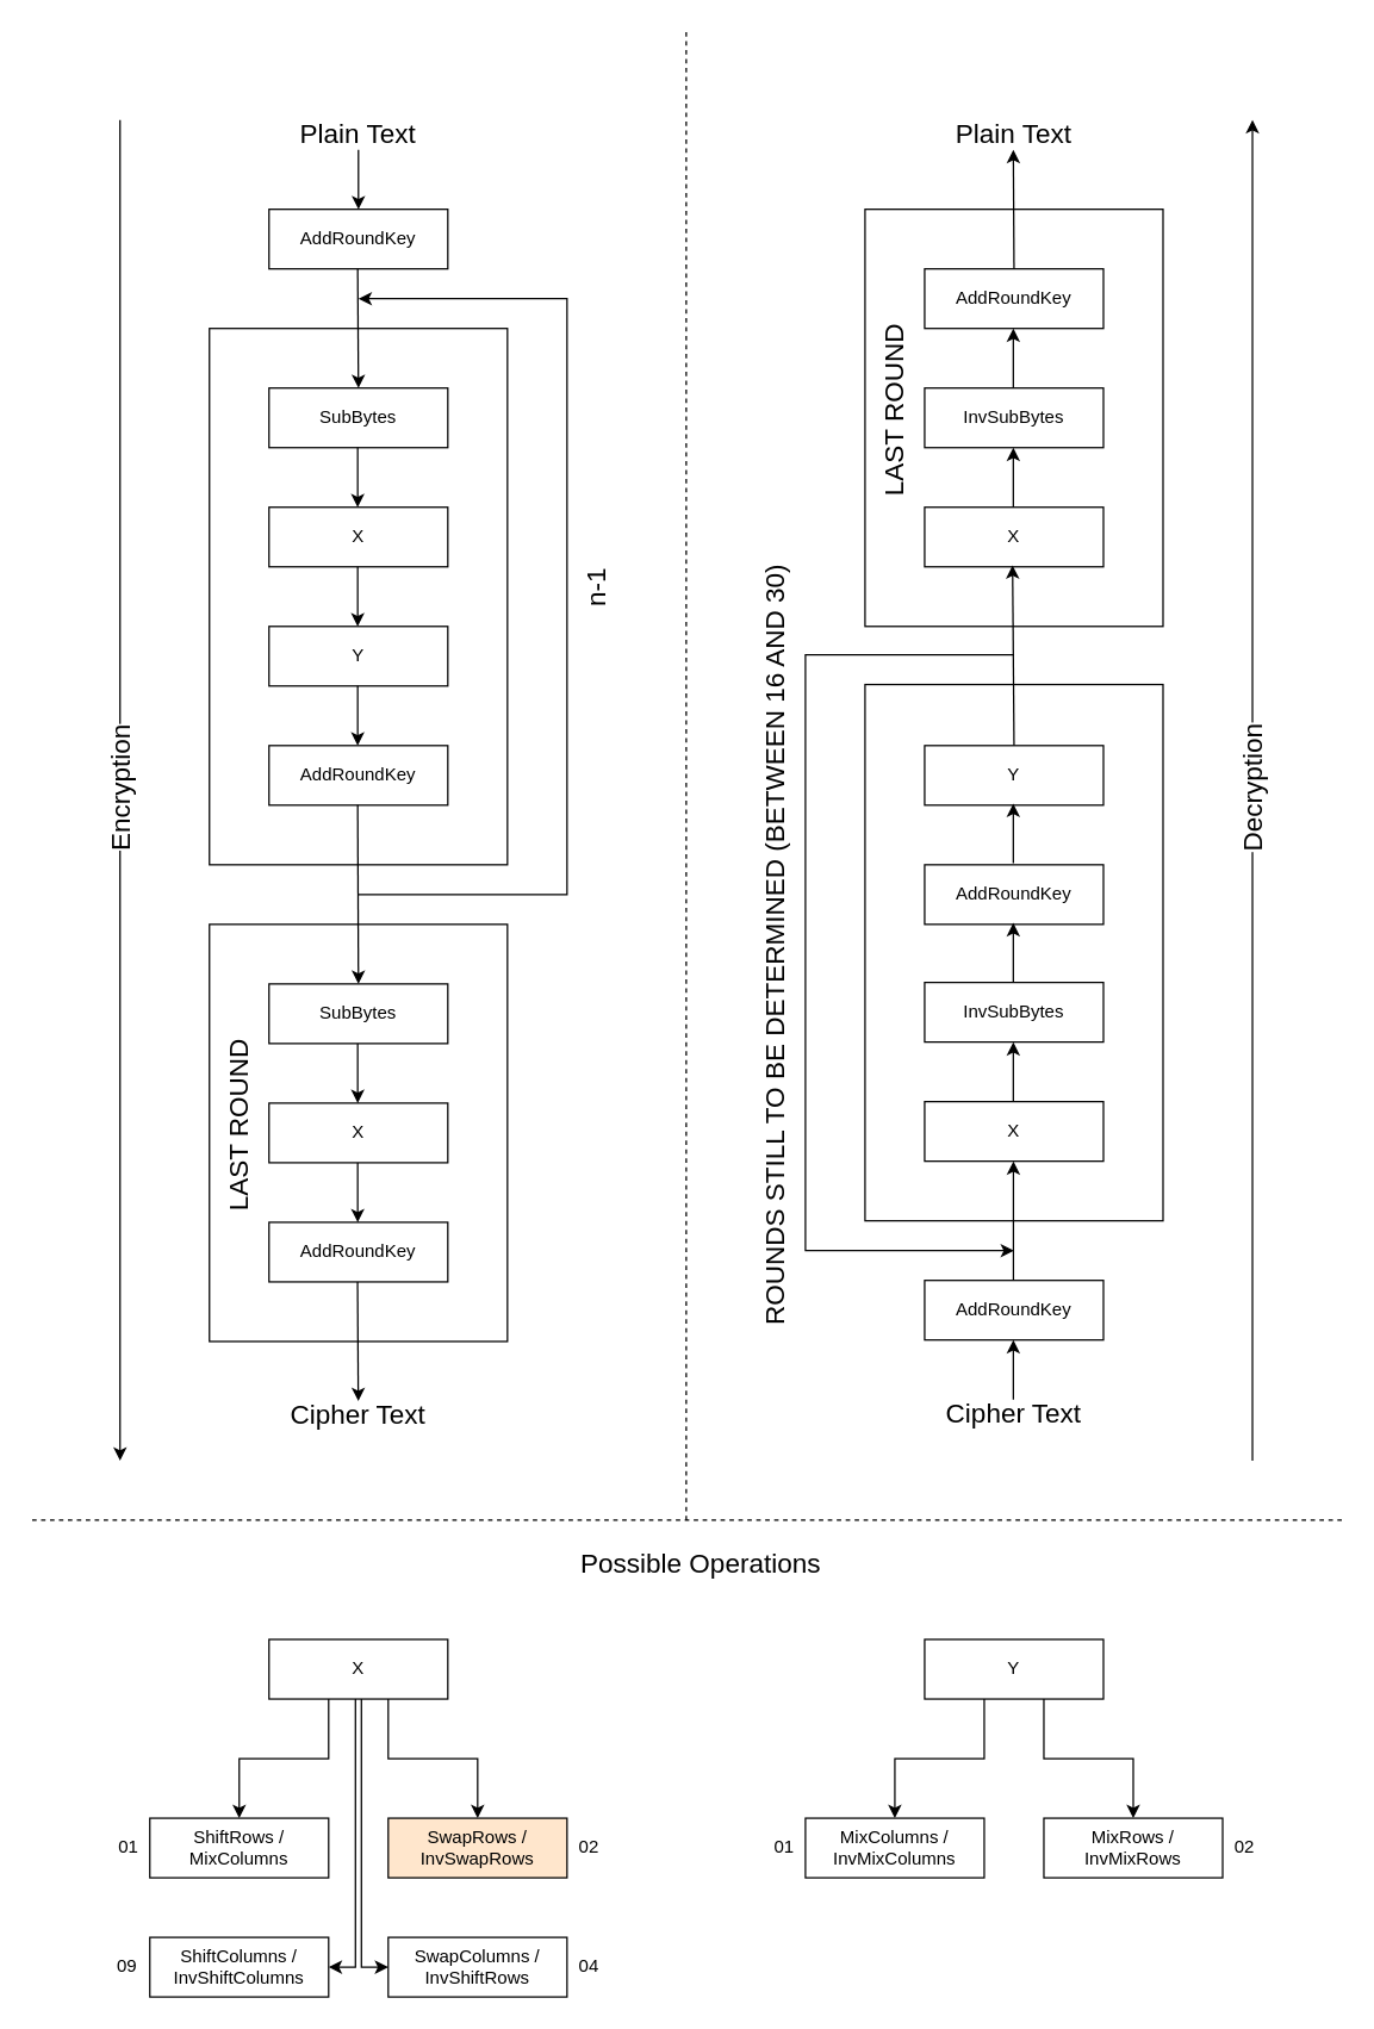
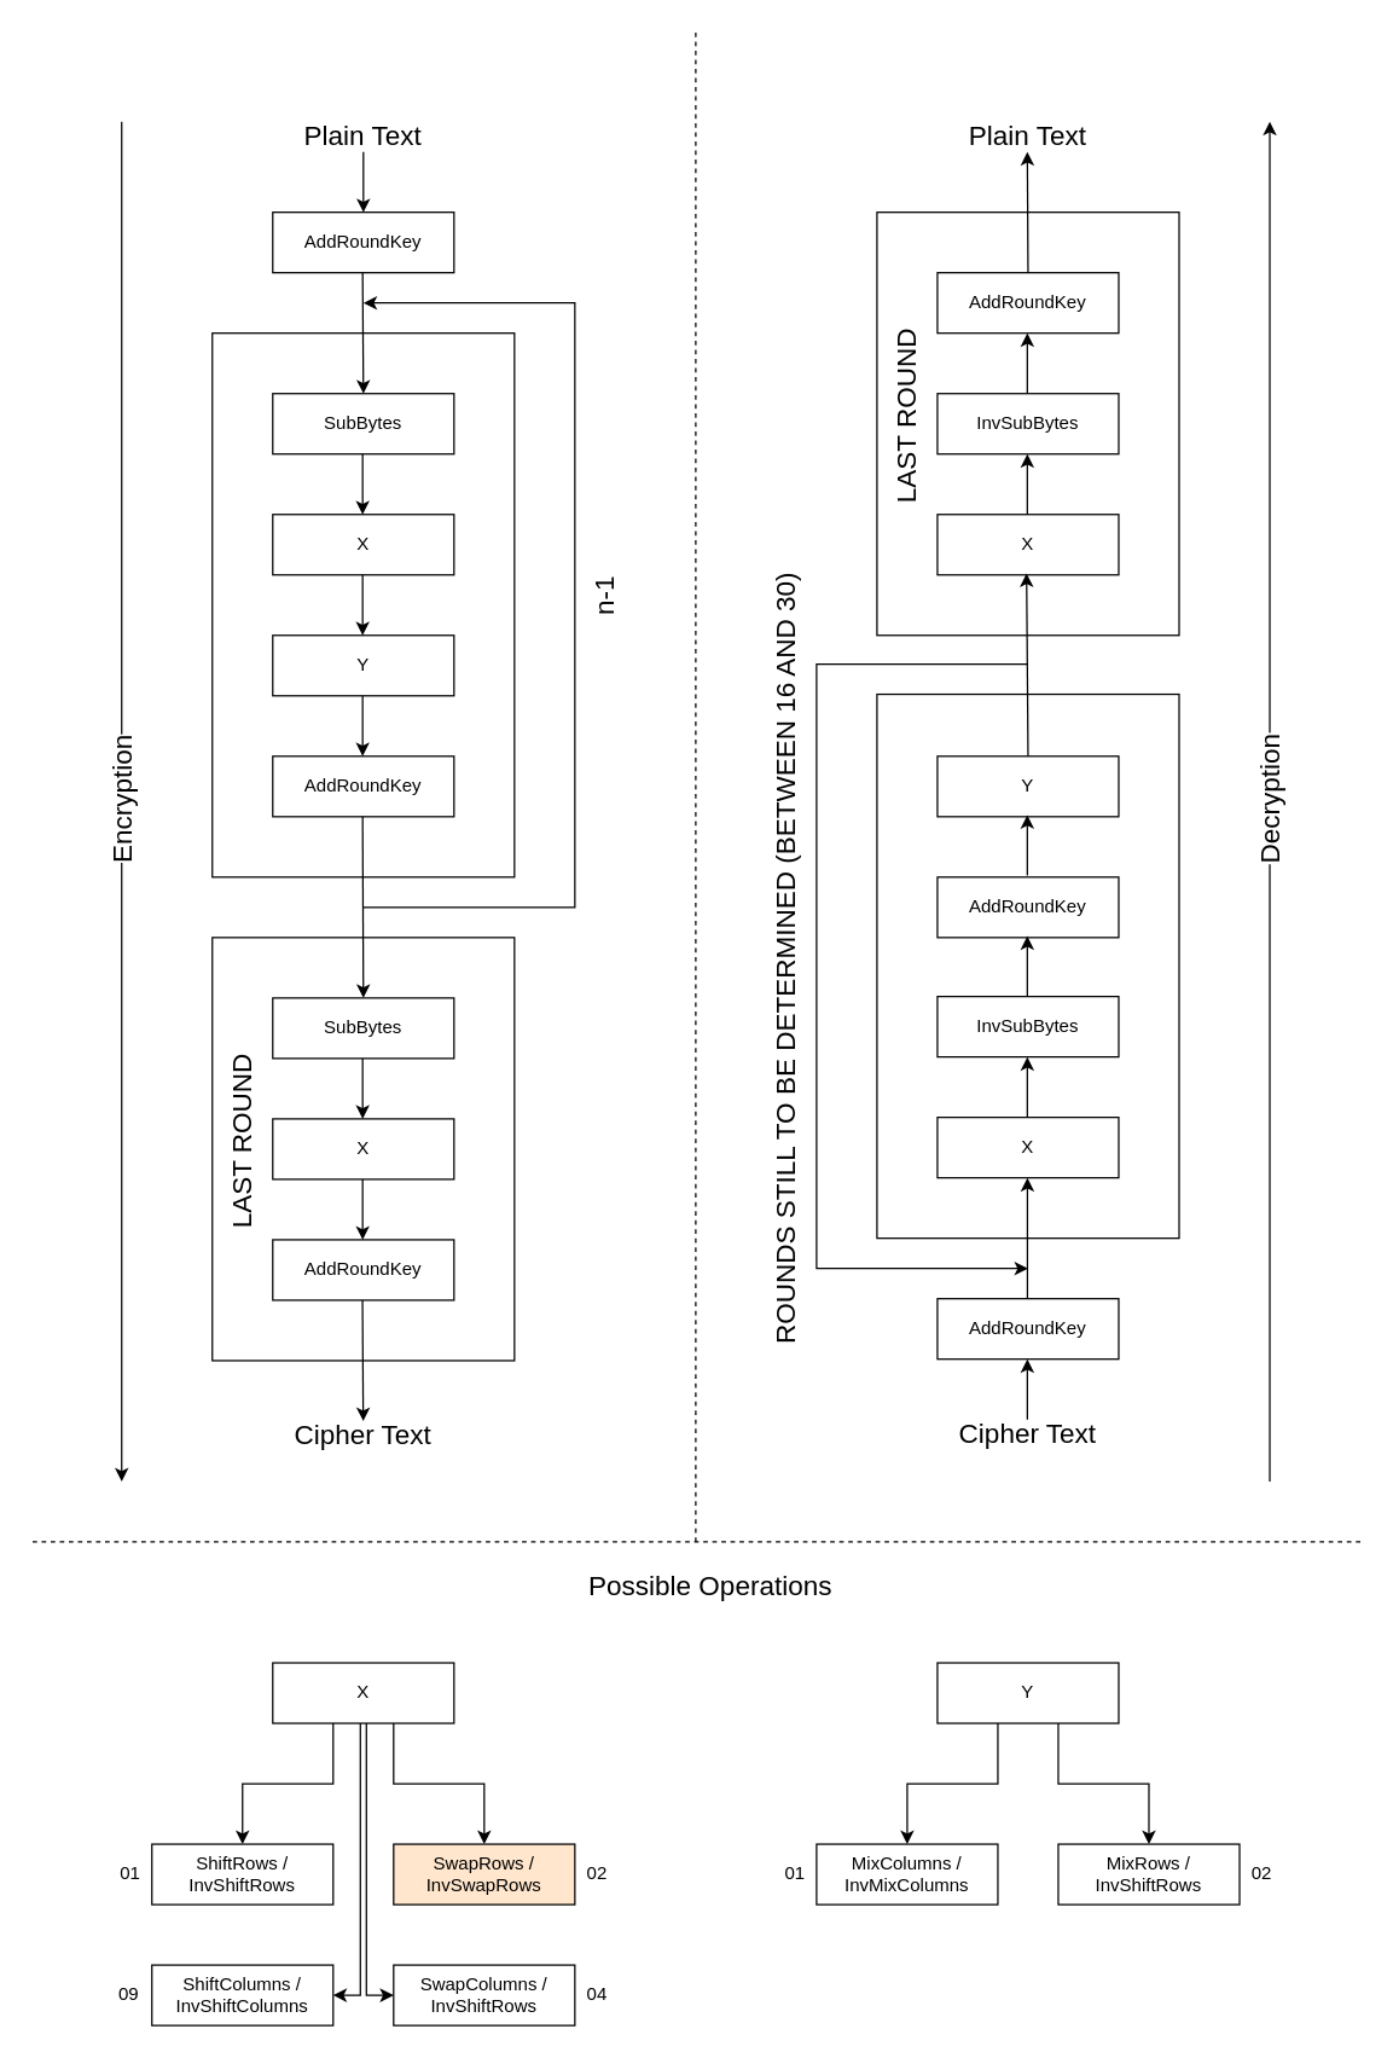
- <mxCell id="63" value="ShiftRows / MixColumns" style="rounded=0;whiteSpace=wrap;html=1;" parent="1" vertex="1"><mxGeometry x="100" y="1220" width="120" height="40" as="geometry" /></mxCell>
+ <mxCell id="63" value="ShiftRows / InvShiftRows" style="rounded=0;whiteSpace=wrap;html=1;" parent="1" vertex="1"><mxGeometry x="100" y="1220" width="120" height="40" as="geometry" /></mxCell>
- <mxCell id="60" value="MixRows / InvMixRows" style="rounded=0;whiteSpace=wrap;html=1;" parent="1" vertex="1"><mxGeometry x="700" y="1220" width="120" height="40" as="geometry" /></mxCell>
+ <mxCell id="60" value="MixRows / InvShiftRows" style="rounded=0;whiteSpace=wrap;html=1;" parent="1" vertex="1"><mxGeometry x="700" y="1220" width="120" height="40" as="geometry" /></mxCell>
